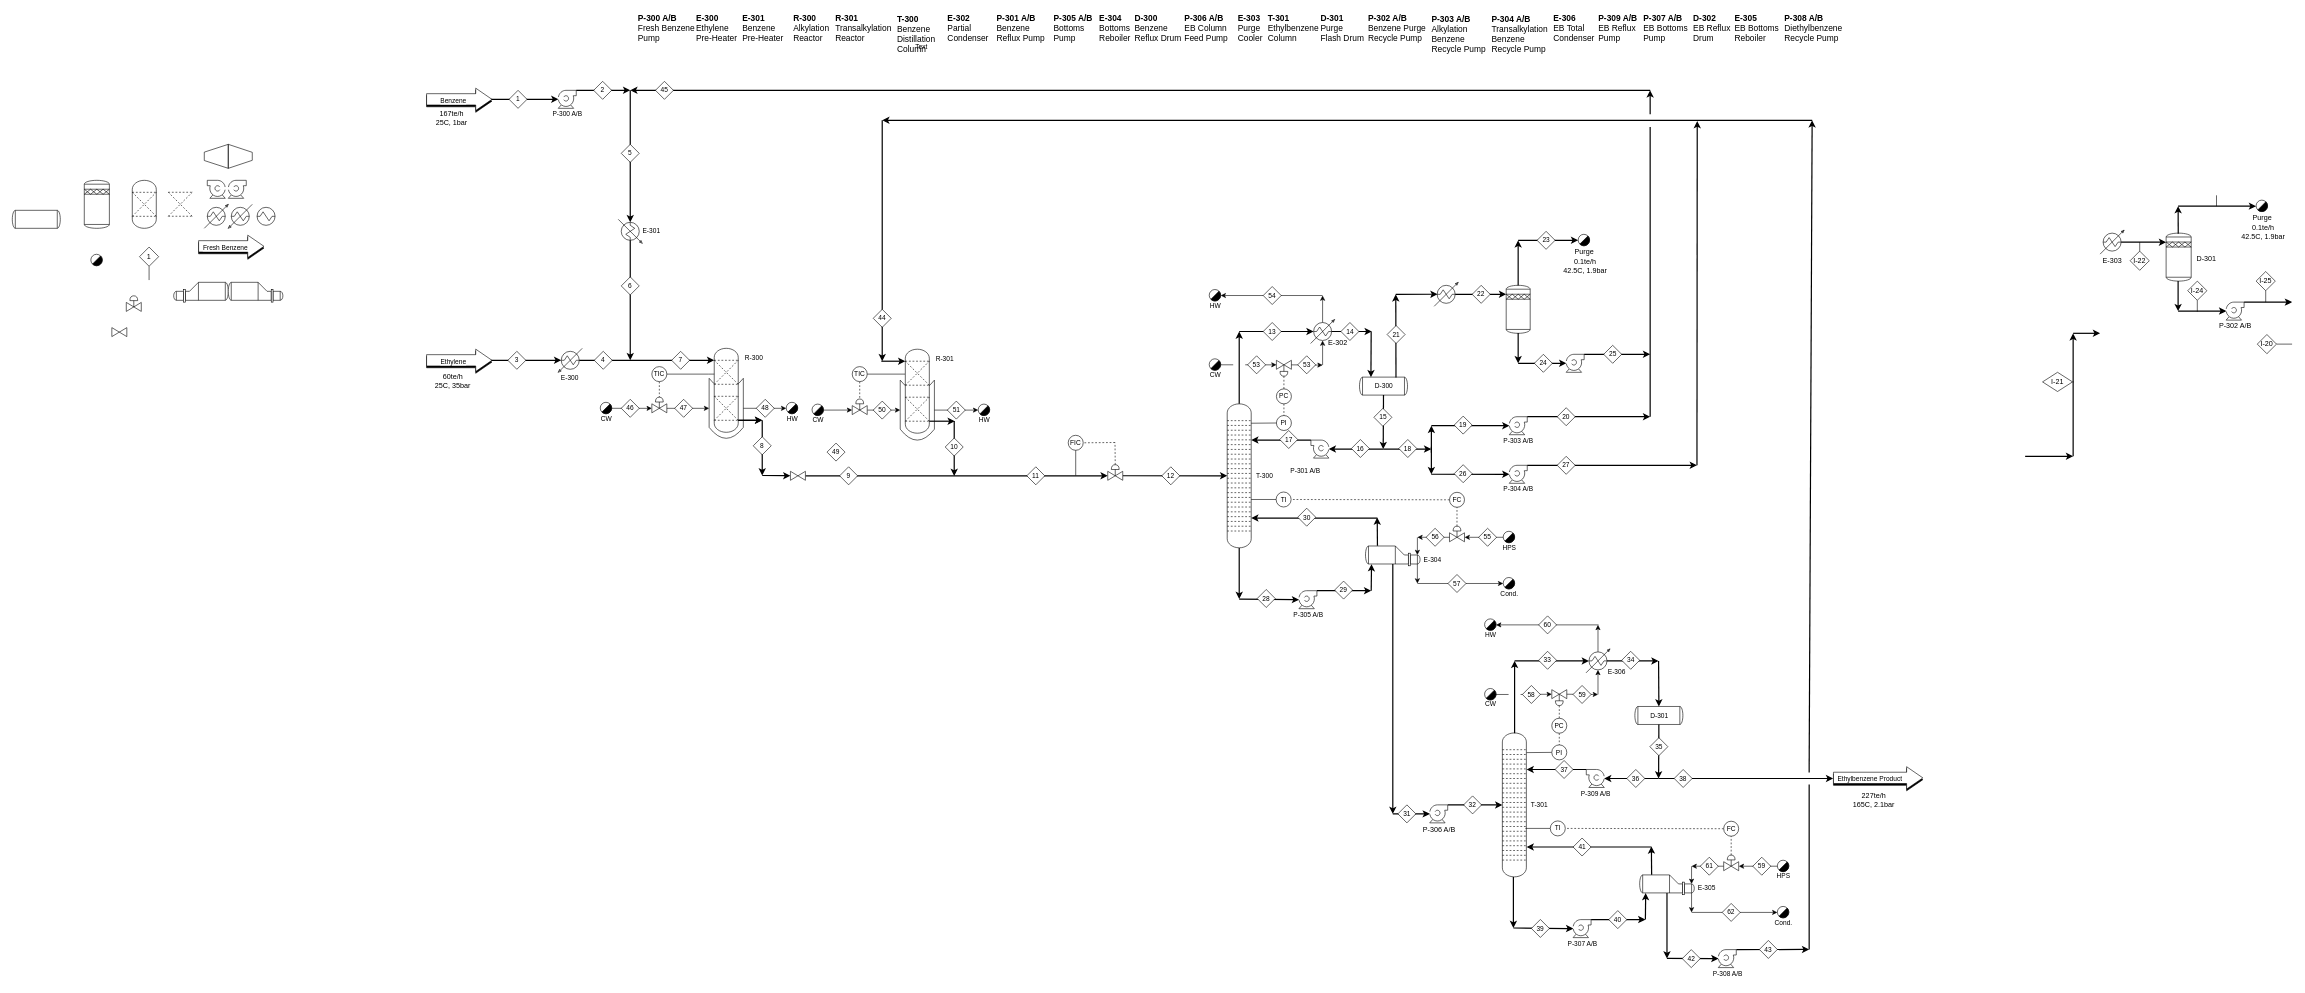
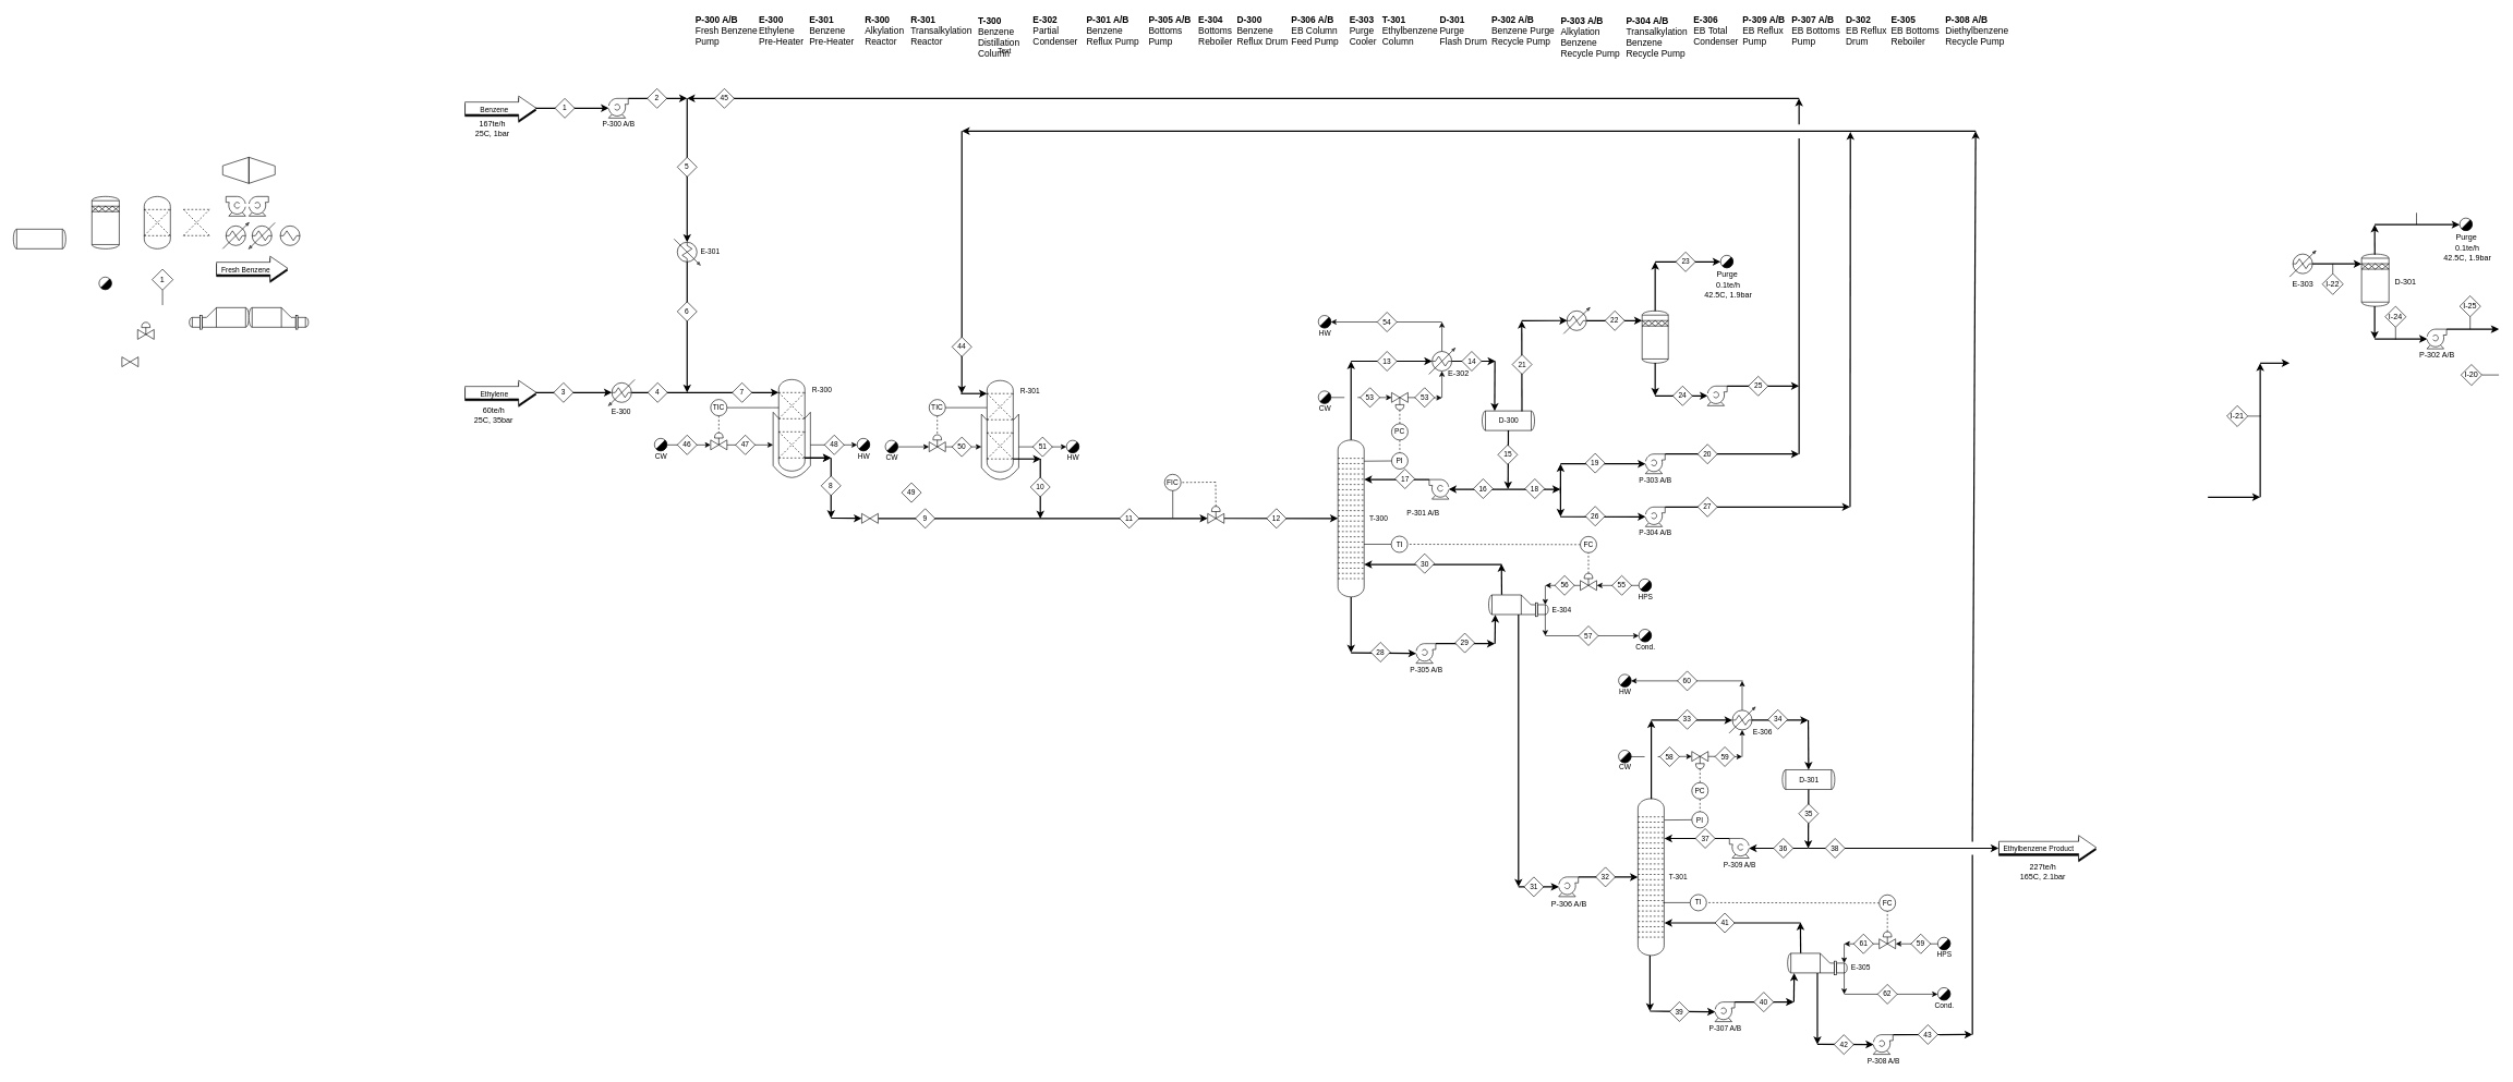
- <mxCell id="389" value="I-21" style="rhombus;whiteSpace=wrap;html=1;" vertex="1" parent="1"><mxGeometry x="3404.04" y="620" width="50" height="32" as="geometry" /></mxCell>
+ <mxCell id="389" value="I-21" style="rhombus;whiteSpace=wrap;html=1;" vertex="1" parent="1"><mxGeometry x="3404.04" y="620" width="32" height="32" as="geometry" /></mxCell>
